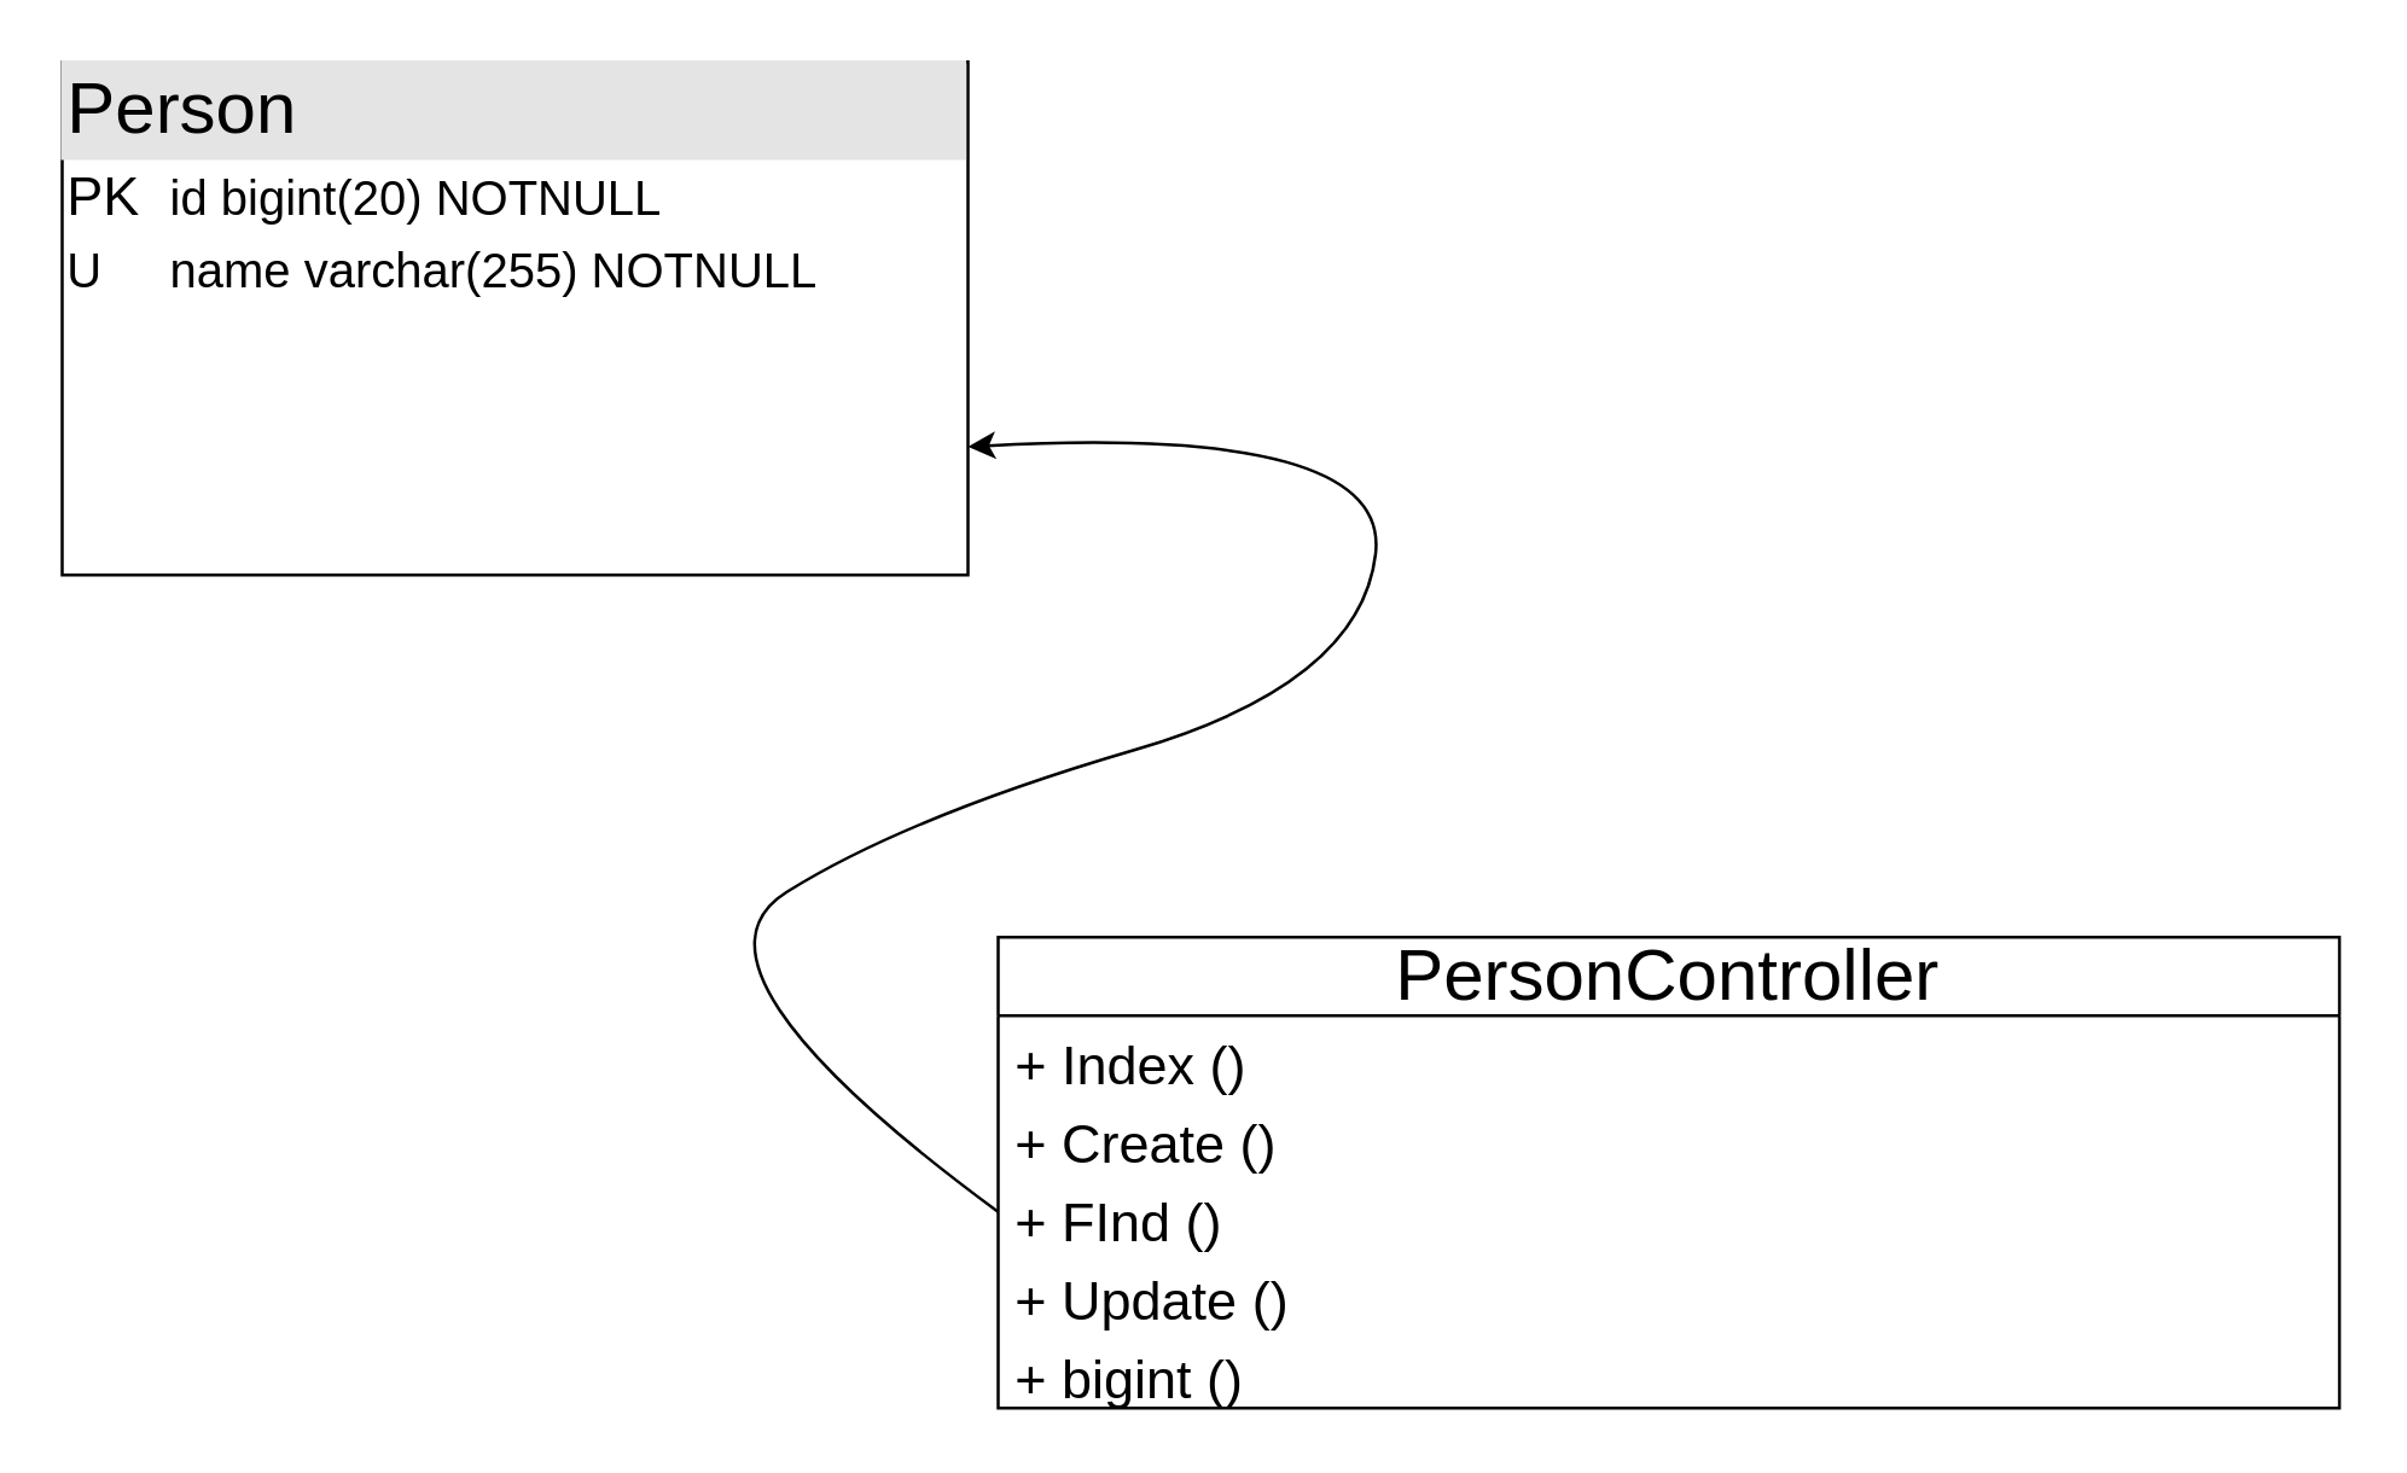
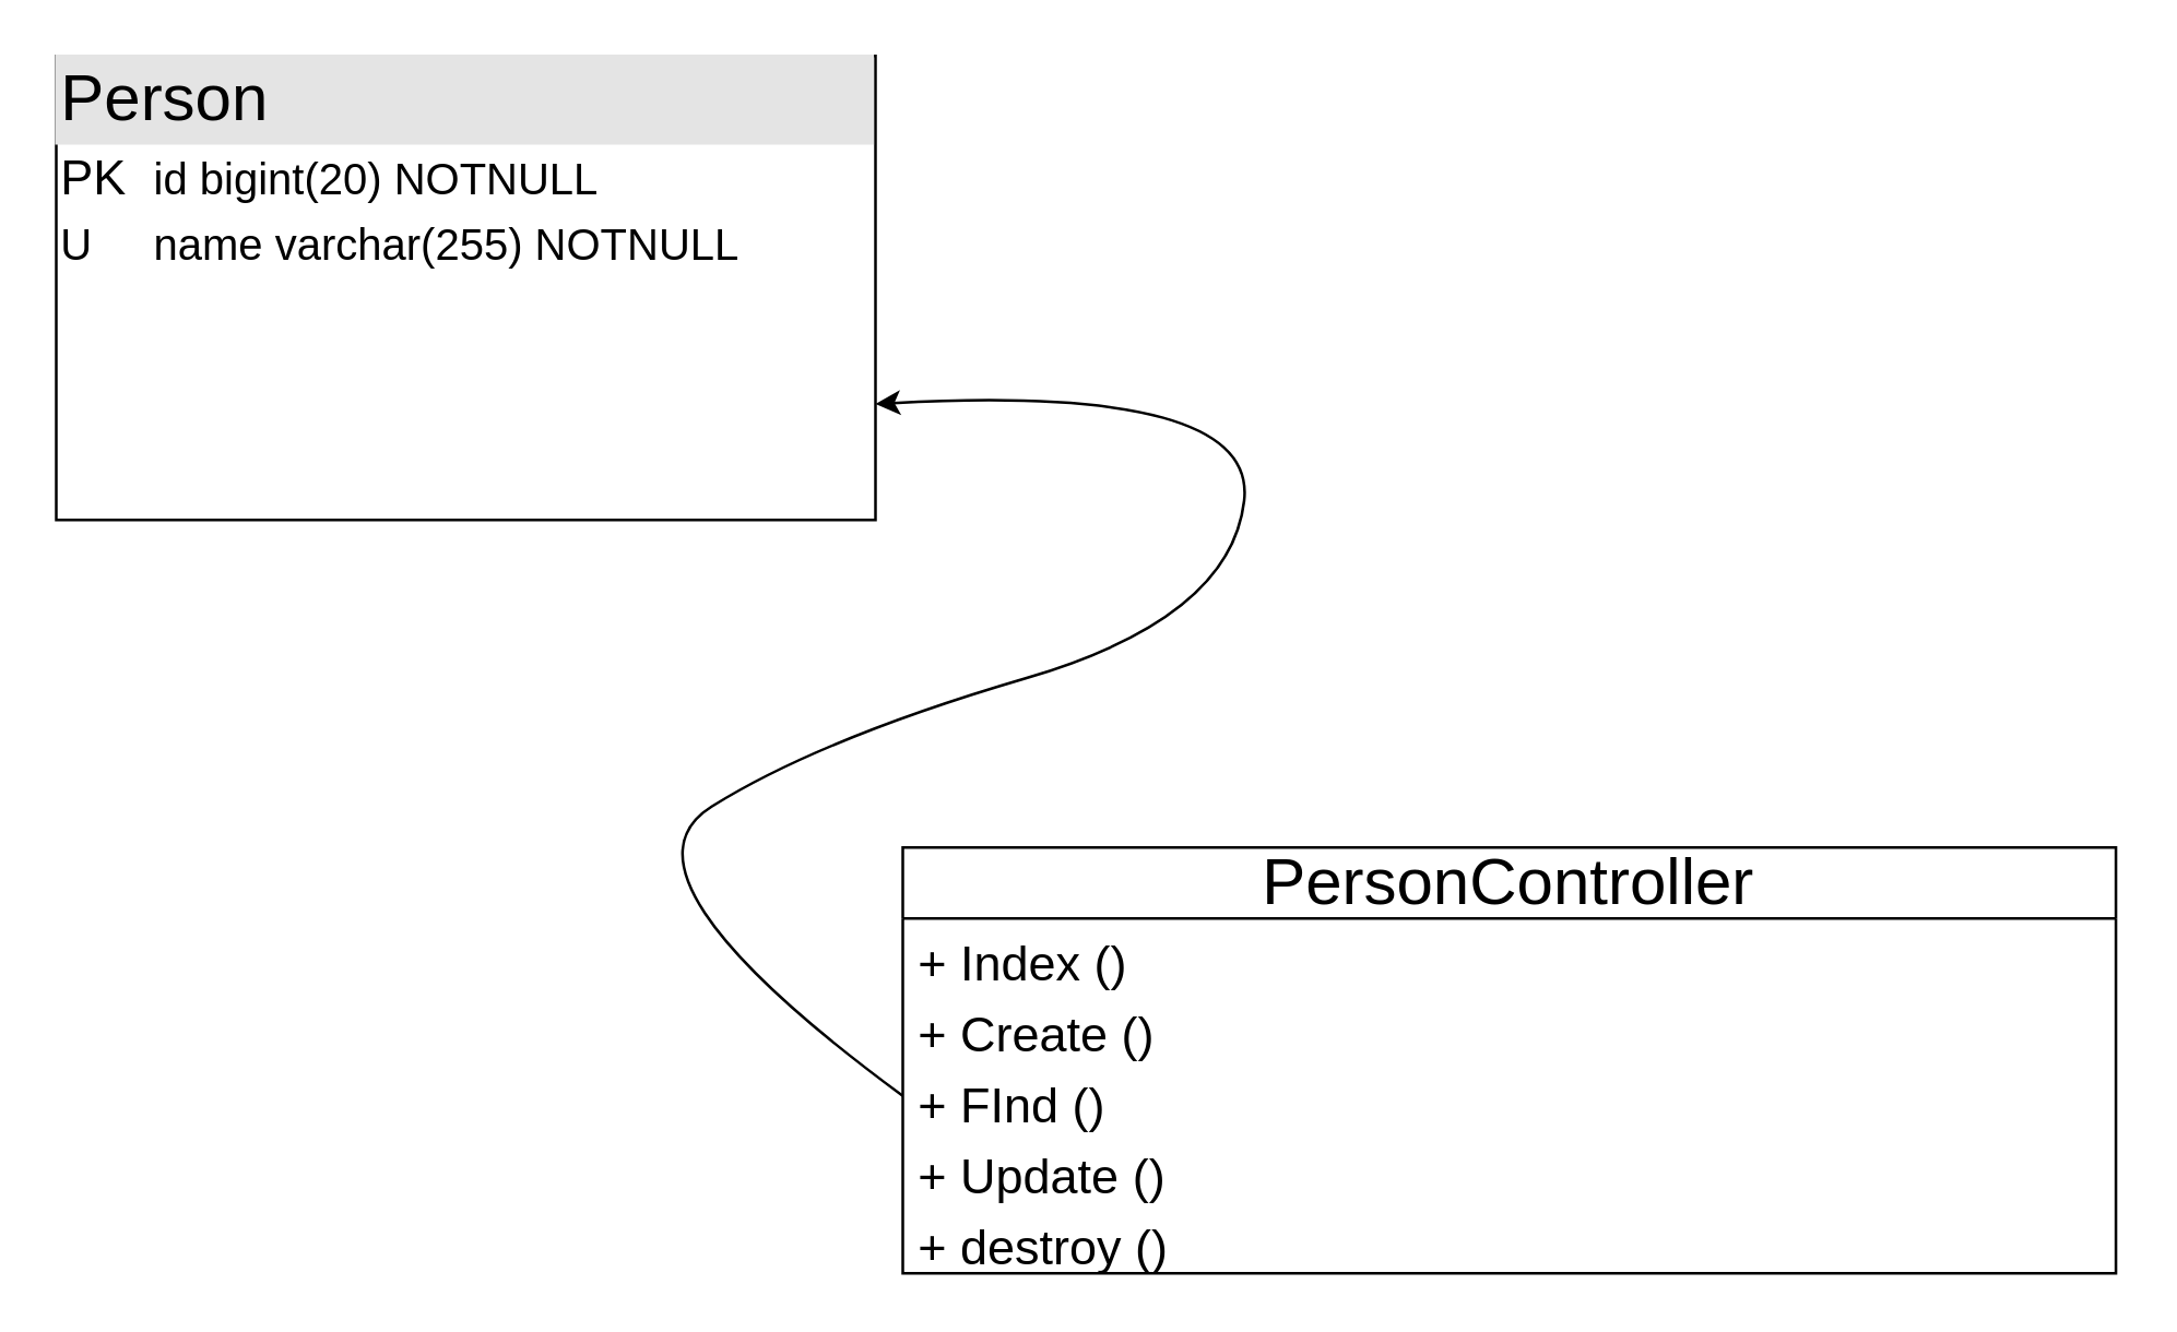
- <mxCell id="8" value="&lt;font style=&quot;font-size: 18px;&quot;&gt;+ bigint ()&lt;/font&gt;" style="text;strokeColor=none;fillColor=none;align=left;verticalAlign=top;spacingLeft=4;spacingRight=4;overflow=hidden;rotatable=0;points=[[0,0.5],[1,0.5]];portConstraint=eastwest;whiteSpace=wrap;html=1;" parent="3" vertex="1"><mxGeometry y="130" width="444.23" height="26" as="geometry" /></mxCell>
+ <mxCell id="8" value="&lt;font style=&quot;font-size: 18px;&quot;&gt;+ destroy ()&lt;/font&gt;" style="text;strokeColor=none;fillColor=none;align=left;verticalAlign=top;spacingLeft=4;spacingRight=4;overflow=hidden;rotatable=0;points=[[0,0.5],[1,0.5]];portConstraint=eastwest;whiteSpace=wrap;html=1;" parent="3" vertex="1"><mxGeometry y="130" width="444.23" height="26" as="geometry" /></mxCell>
